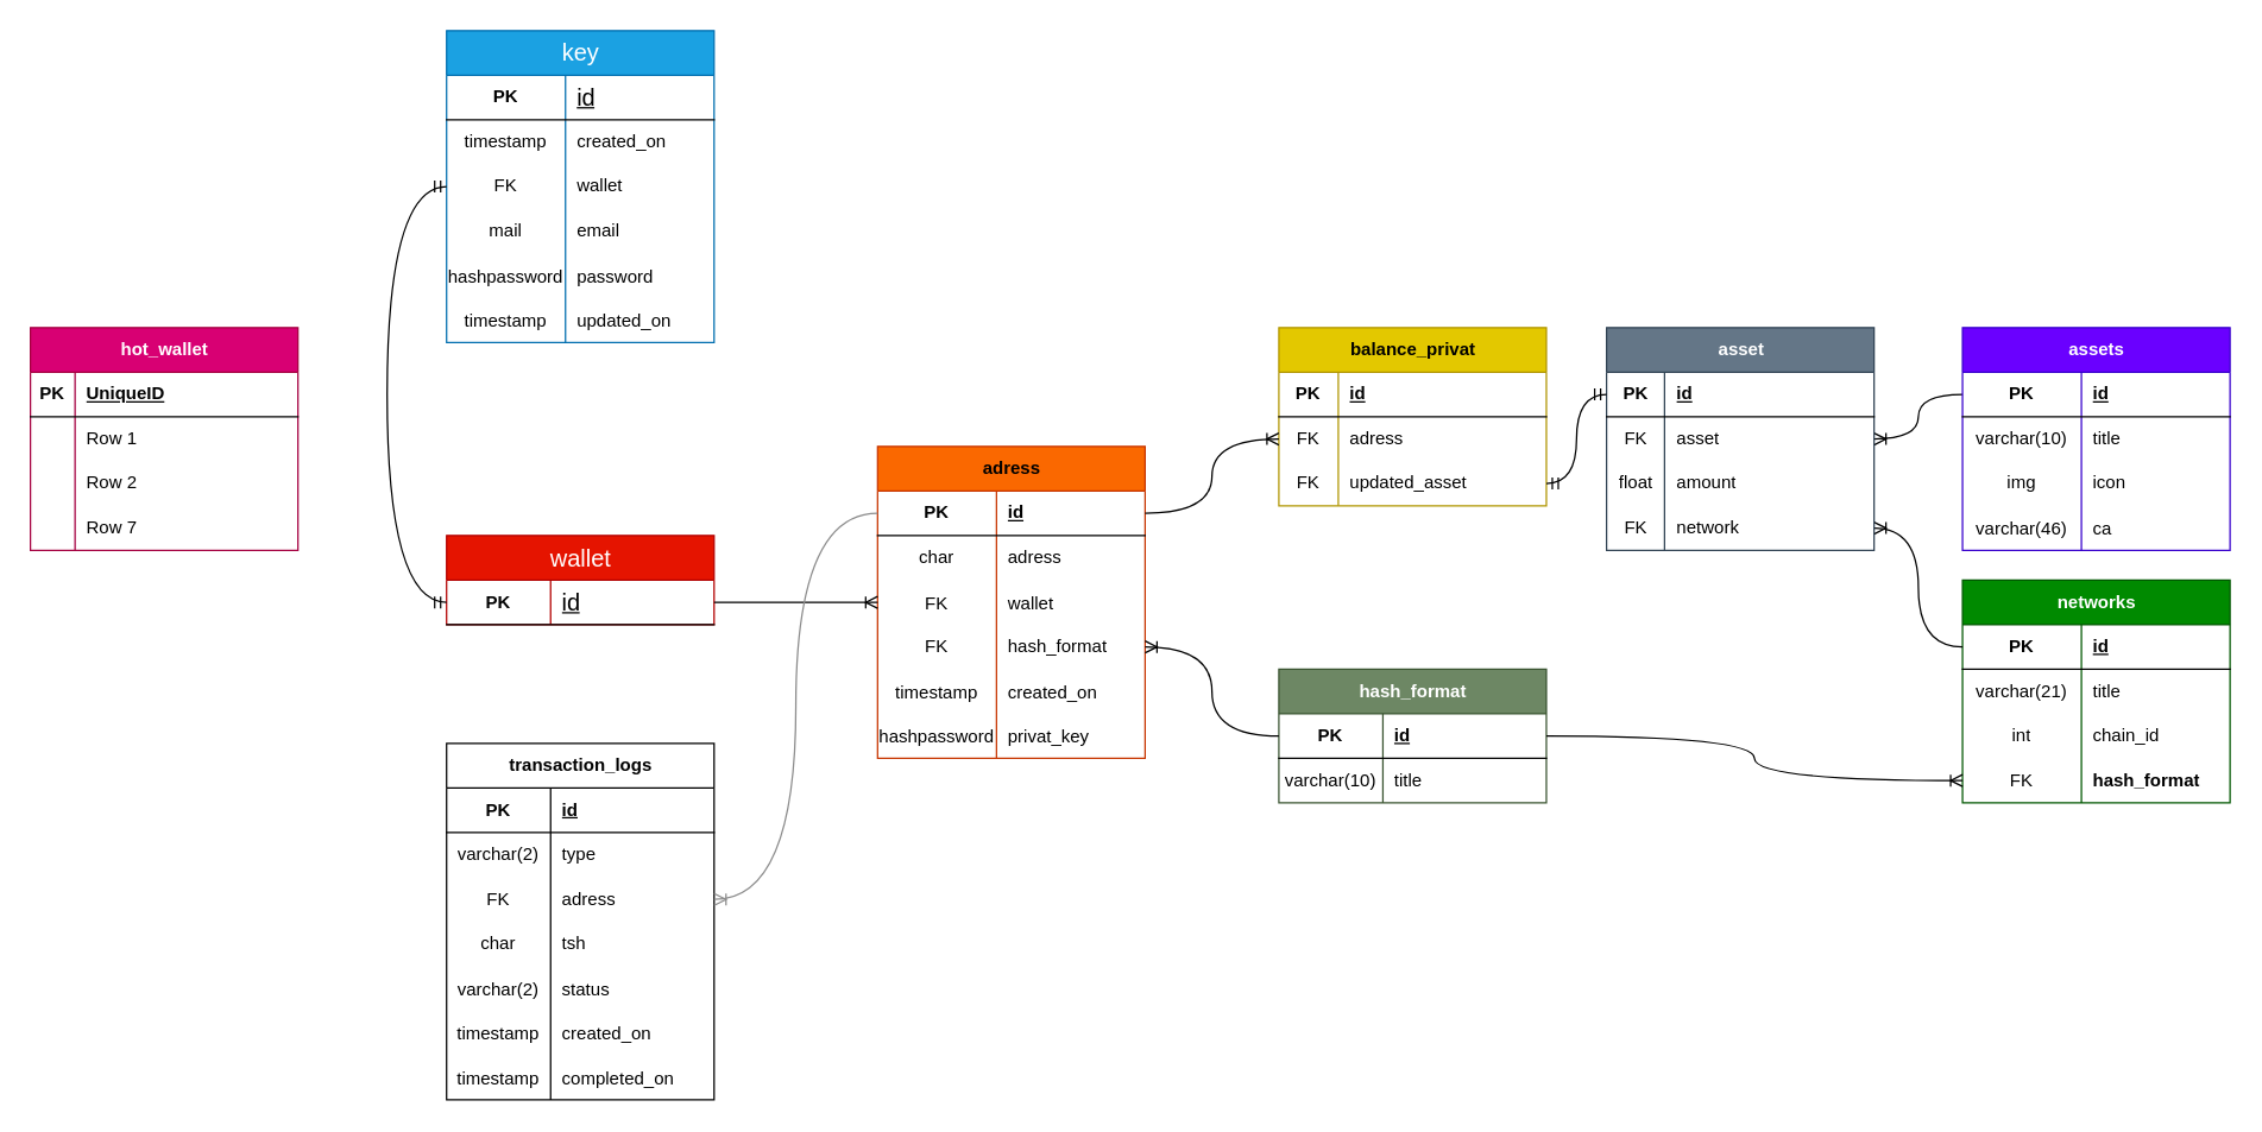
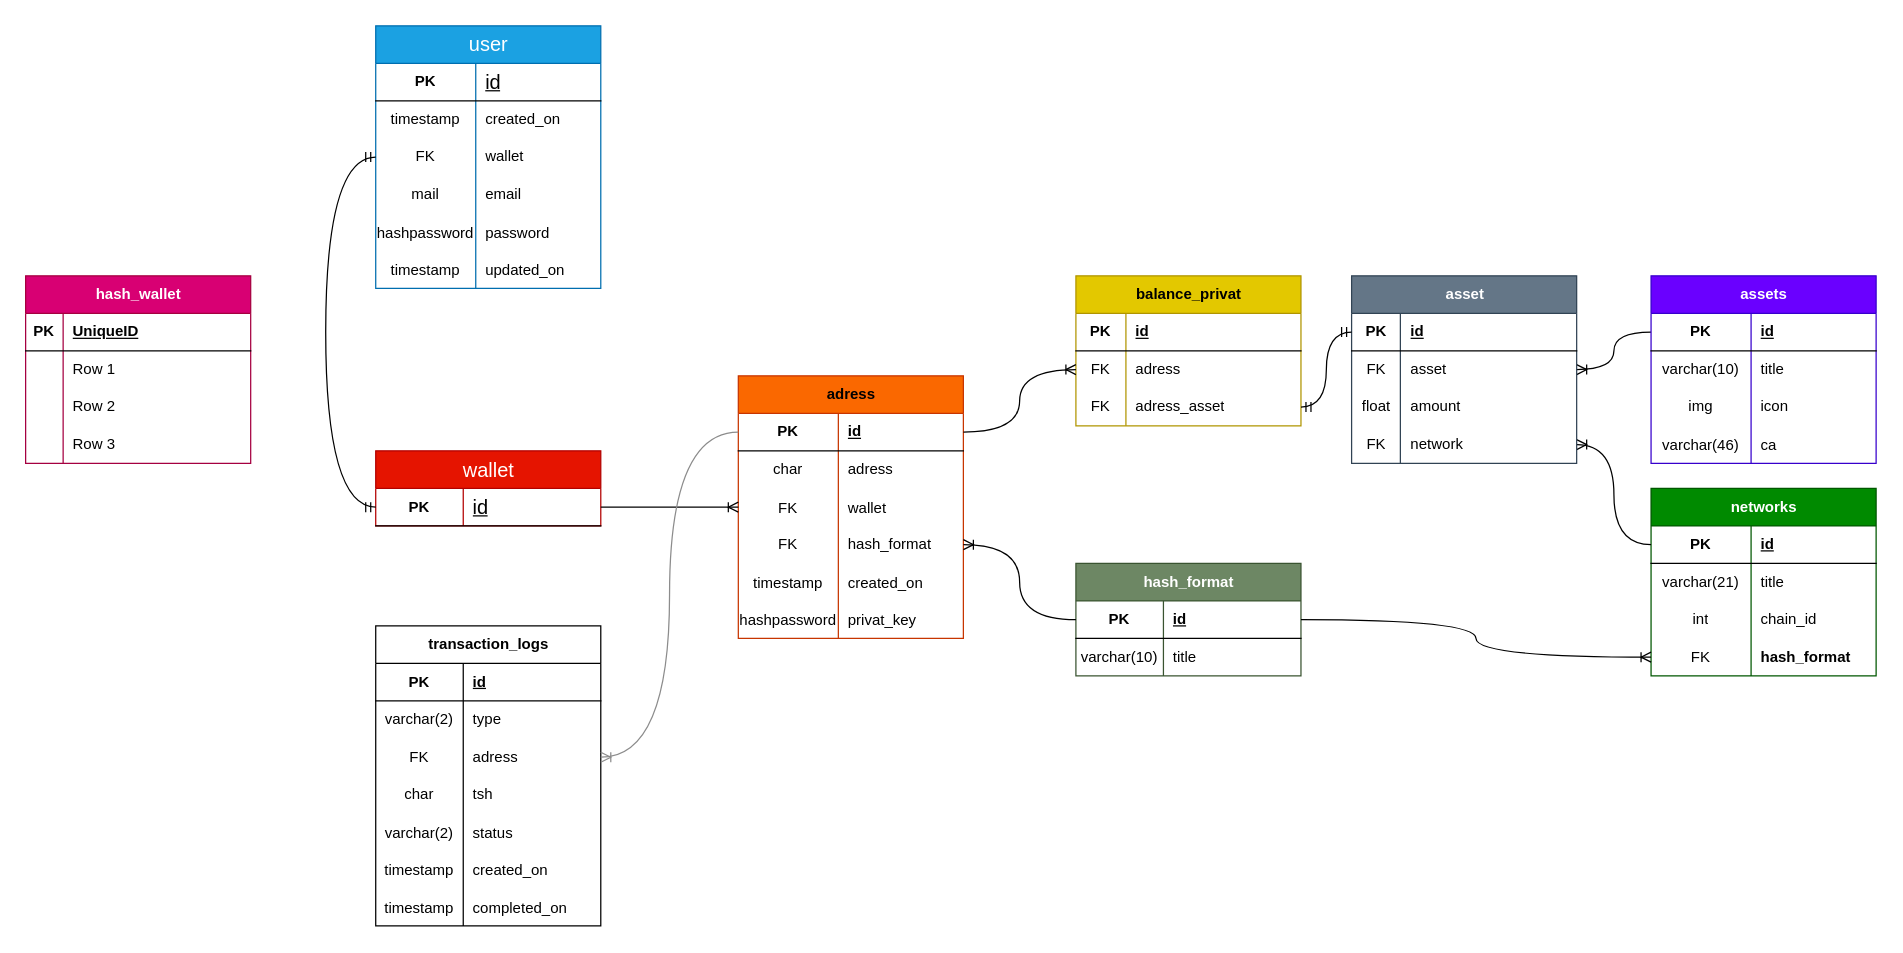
- <mxCell id="2" value="&lt;span style=&quot;font-size: 16px; font-weight: 400;&quot;&gt;key&lt;/span&gt;" style="shape=table;startSize=30;container=1;collapsible=1;childLayout=tableLayout;fixedRows=1;rowLines=0;fontStyle=1;align=center;resizeLast=1;html=1;fillColor=#1ba1e2;strokeColor=#006EAF;fontColor=#ffffff;" parent="1" vertex="1"><mxGeometry x="300" y="20" width="180" height="210" as="geometry" /></mxCell>
+ <mxCell id="2" value="&lt;span style=&quot;font-size: 16px; font-weight: 400;&quot;&gt;user&lt;/span&gt;" style="shape=table;startSize=30;container=1;collapsible=1;childLayout=tableLayout;fixedRows=1;rowLines=0;fontStyle=1;align=center;resizeLast=1;html=1;fillColor=#1ba1e2;strokeColor=#006EAF;fontColor=#ffffff;" parent="1" vertex="1"><mxGeometry x="300" y="20" width="180" height="210" as="geometry" /></mxCell>
- <mxCell id="117" value="hot_wallet" style="shape=table;startSize=30;container=1;collapsible=1;childLayout=tableLayout;fixedRows=1;rowLines=0;fontStyle=1;align=center;resizeLast=1;html=1;fillColor=#d80073;fontColor=#ffffff;strokeColor=#A50040;" parent="1" vertex="1"><mxGeometry y="220" width="180" height="150" as="geometry" x="20" /></mxCell>
+ <mxCell id="117" value="hash_wallet" style="shape=table;startSize=30;container=1;collapsible=1;childLayout=tableLayout;fixedRows=1;rowLines=0;fontStyle=1;align=center;resizeLast=1;html=1;fillColor=#d80073;fontColor=#ffffff;strokeColor=#A50040;" parent="1" vertex="1"><mxGeometry y="220" width="180" height="150" as="geometry" x="20" /></mxCell>
- <mxCell id="30" value="updated_asset" style="shape=partialRectangle;connectable=0;fillColor=none;top=0;left=0;bottom=0;right=0;align=left;spacingLeft=6;fontStyle=0;overflow=hidden;whiteSpace=wrap;html=1;" parent="28" vertex="1"><mxGeometry x="40" width="140" height="30" as="geometry"><mxRectangle width="140" height="30" as="alternateBounds" /></mxGeometry></mxCell>
+ <mxCell id="30" value="adress_asset" style="shape=partialRectangle;connectable=0;fillColor=none;top=0;left=0;bottom=0;right=0;align=left;spacingLeft=6;fontStyle=0;overflow=hidden;whiteSpace=wrap;html=1;" parent="28" vertex="1"><mxGeometry x="40" width="140" height="30" as="geometry"><mxRectangle width="140" height="30" as="alternateBounds" /></mxGeometry></mxCell>
- <mxCell id="129" value="Row 7" style="shape=partialRectangle;connectable=0;fillColor=none;top=0;left=0;bottom=0;right=0;align=left;spacingLeft=6;overflow=hidden;whiteSpace=wrap;html=1;" parent="127" vertex="1"><mxGeometry x="30" width="150" height="30" as="geometry"><mxRectangle width="150" height="30" as="alternateBounds" /></mxGeometry></mxCell>
+ <mxCell id="129" value="Row 3" style="shape=partialRectangle;connectable=0;fillColor=none;top=0;left=0;bottom=0;right=0;align=left;spacingLeft=6;overflow=hidden;whiteSpace=wrap;html=1;" parent="127" vertex="1"><mxGeometry x="30" width="150" height="30" as="geometry"><mxRectangle width="150" height="30" as="alternateBounds" /></mxGeometry></mxCell>
